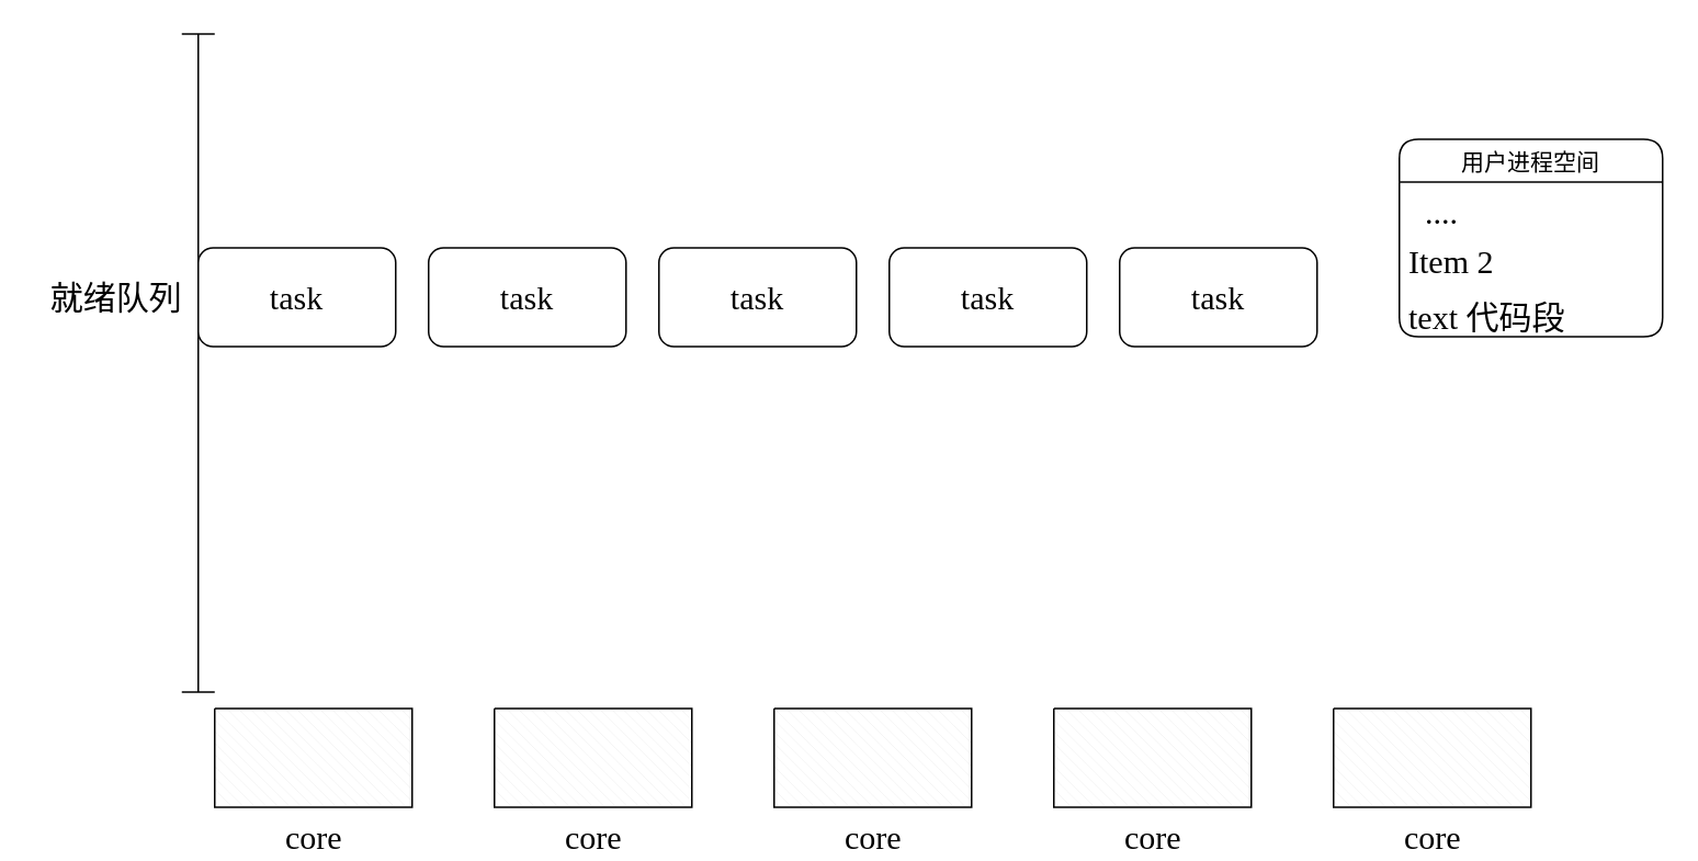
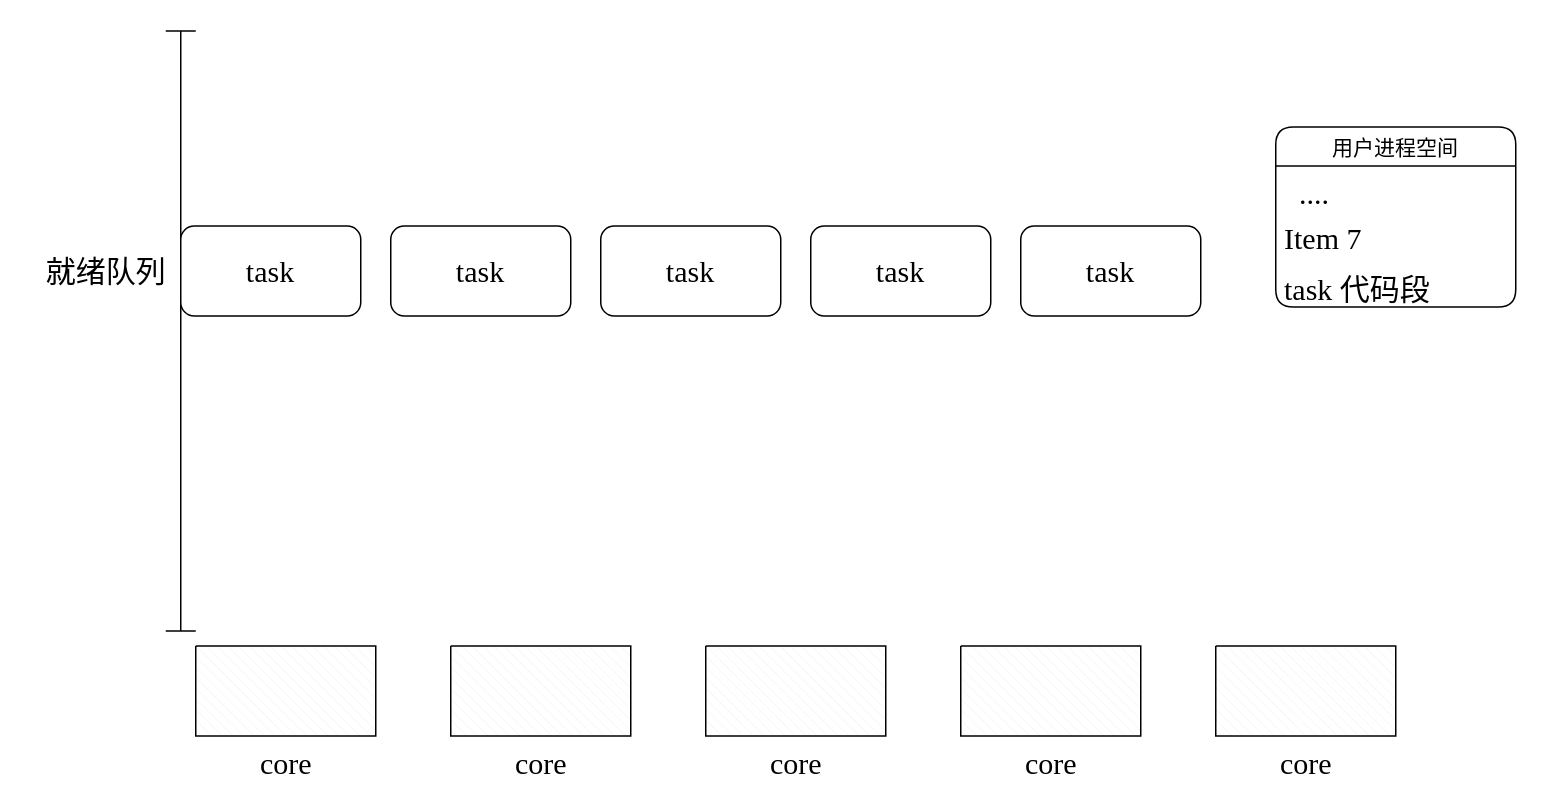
- <mxCell id="16" value="Item 2" style="text;strokeColor=none;fillColor=none;spacingLeft=4;spacingRight=4;overflow=hidden;rotatable=0;points=[[0,0.5],[1,0.5]];portConstraint=eastwest;fontSize=20;whiteSpace=wrap;html=1;fontFamily=Architects Daughter;shadow=1;rounded=1;" parent="14" vertex="1"><mxGeometry y="56" width="160" height="34" as="geometry" /></mxCell>
+ <mxCell id="16" value="Item 7" style="text;strokeColor=none;fillColor=none;spacingLeft=4;spacingRight=4;overflow=hidden;rotatable=0;points=[[0,0.5],[1,0.5]];portConstraint=eastwest;fontSize=20;whiteSpace=wrap;html=1;fontFamily=Architects Daughter;shadow=1;rounded=1;" parent="14" vertex="1"><mxGeometry y="56" width="160" height="34" as="geometry" /></mxCell>
- <mxCell id="17" value="text 代码段" style="text;strokeColor=none;fillColor=none;spacingLeft=4;spacingRight=4;overflow=hidden;rotatable=0;points=[[0,0.5],[1,0.5]];portConstraint=eastwest;fontSize=20;whiteSpace=wrap;html=1;fontFamily=Architects Daughter;rounded=1;" parent="14" vertex="1"><mxGeometry y="90" width="160" height="30" as="geometry" /></mxCell>
+ <mxCell id="17" value="task 代码段" style="text;strokeColor=none;fillColor=none;spacingLeft=4;spacingRight=4;overflow=hidden;rotatable=0;points=[[0,0.5],[1,0.5]];portConstraint=eastwest;fontSize=20;whiteSpace=wrap;html=1;fontFamily=Architects Daughter;rounded=1;" parent="14" vertex="1"><mxGeometry y="90" width="160" height="30" as="geometry" /></mxCell>
